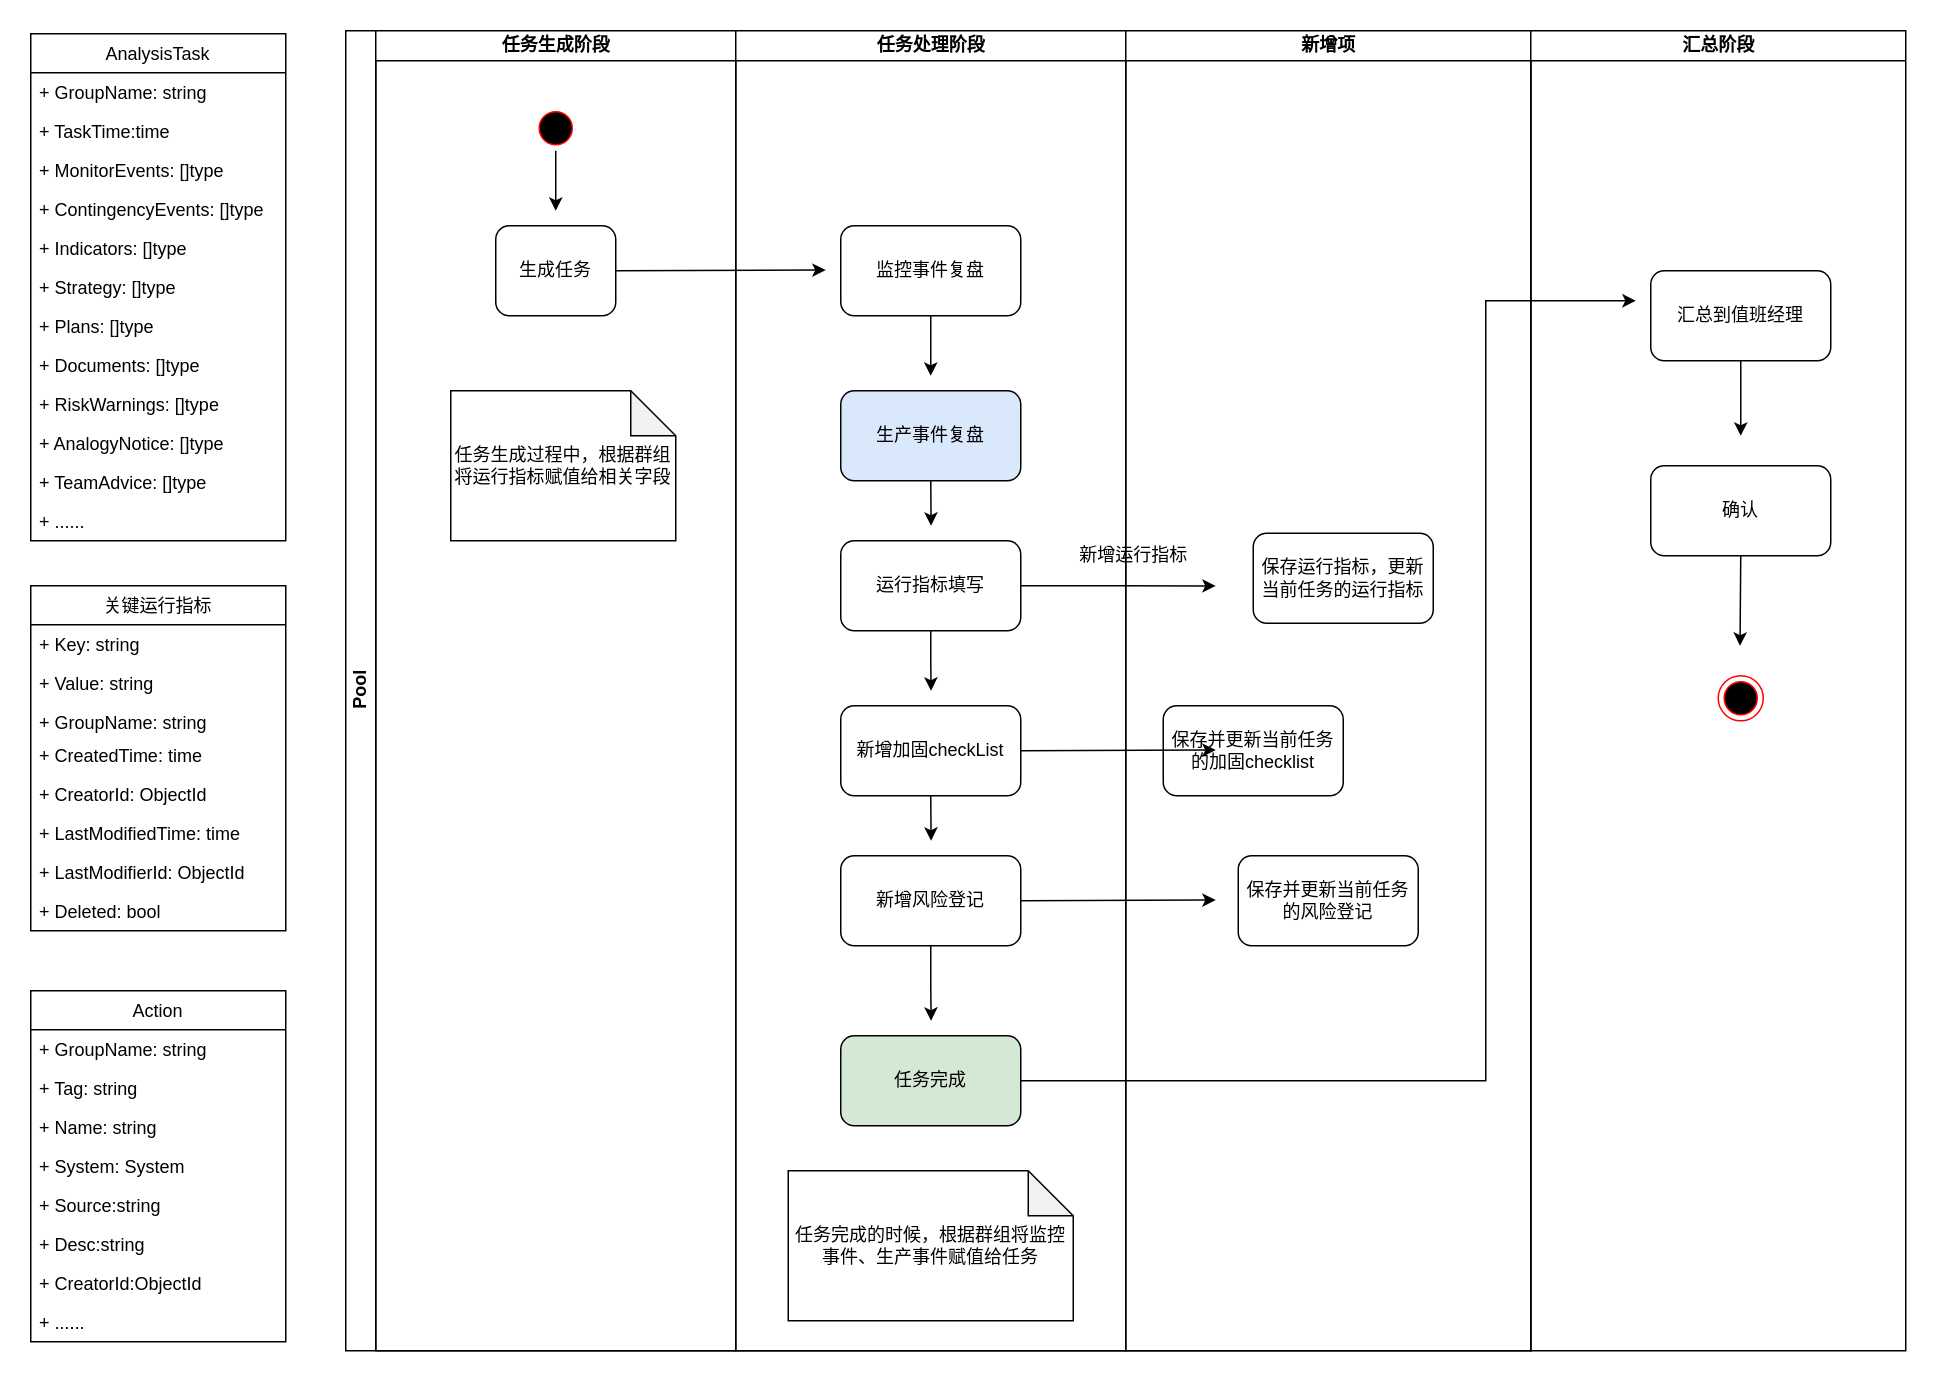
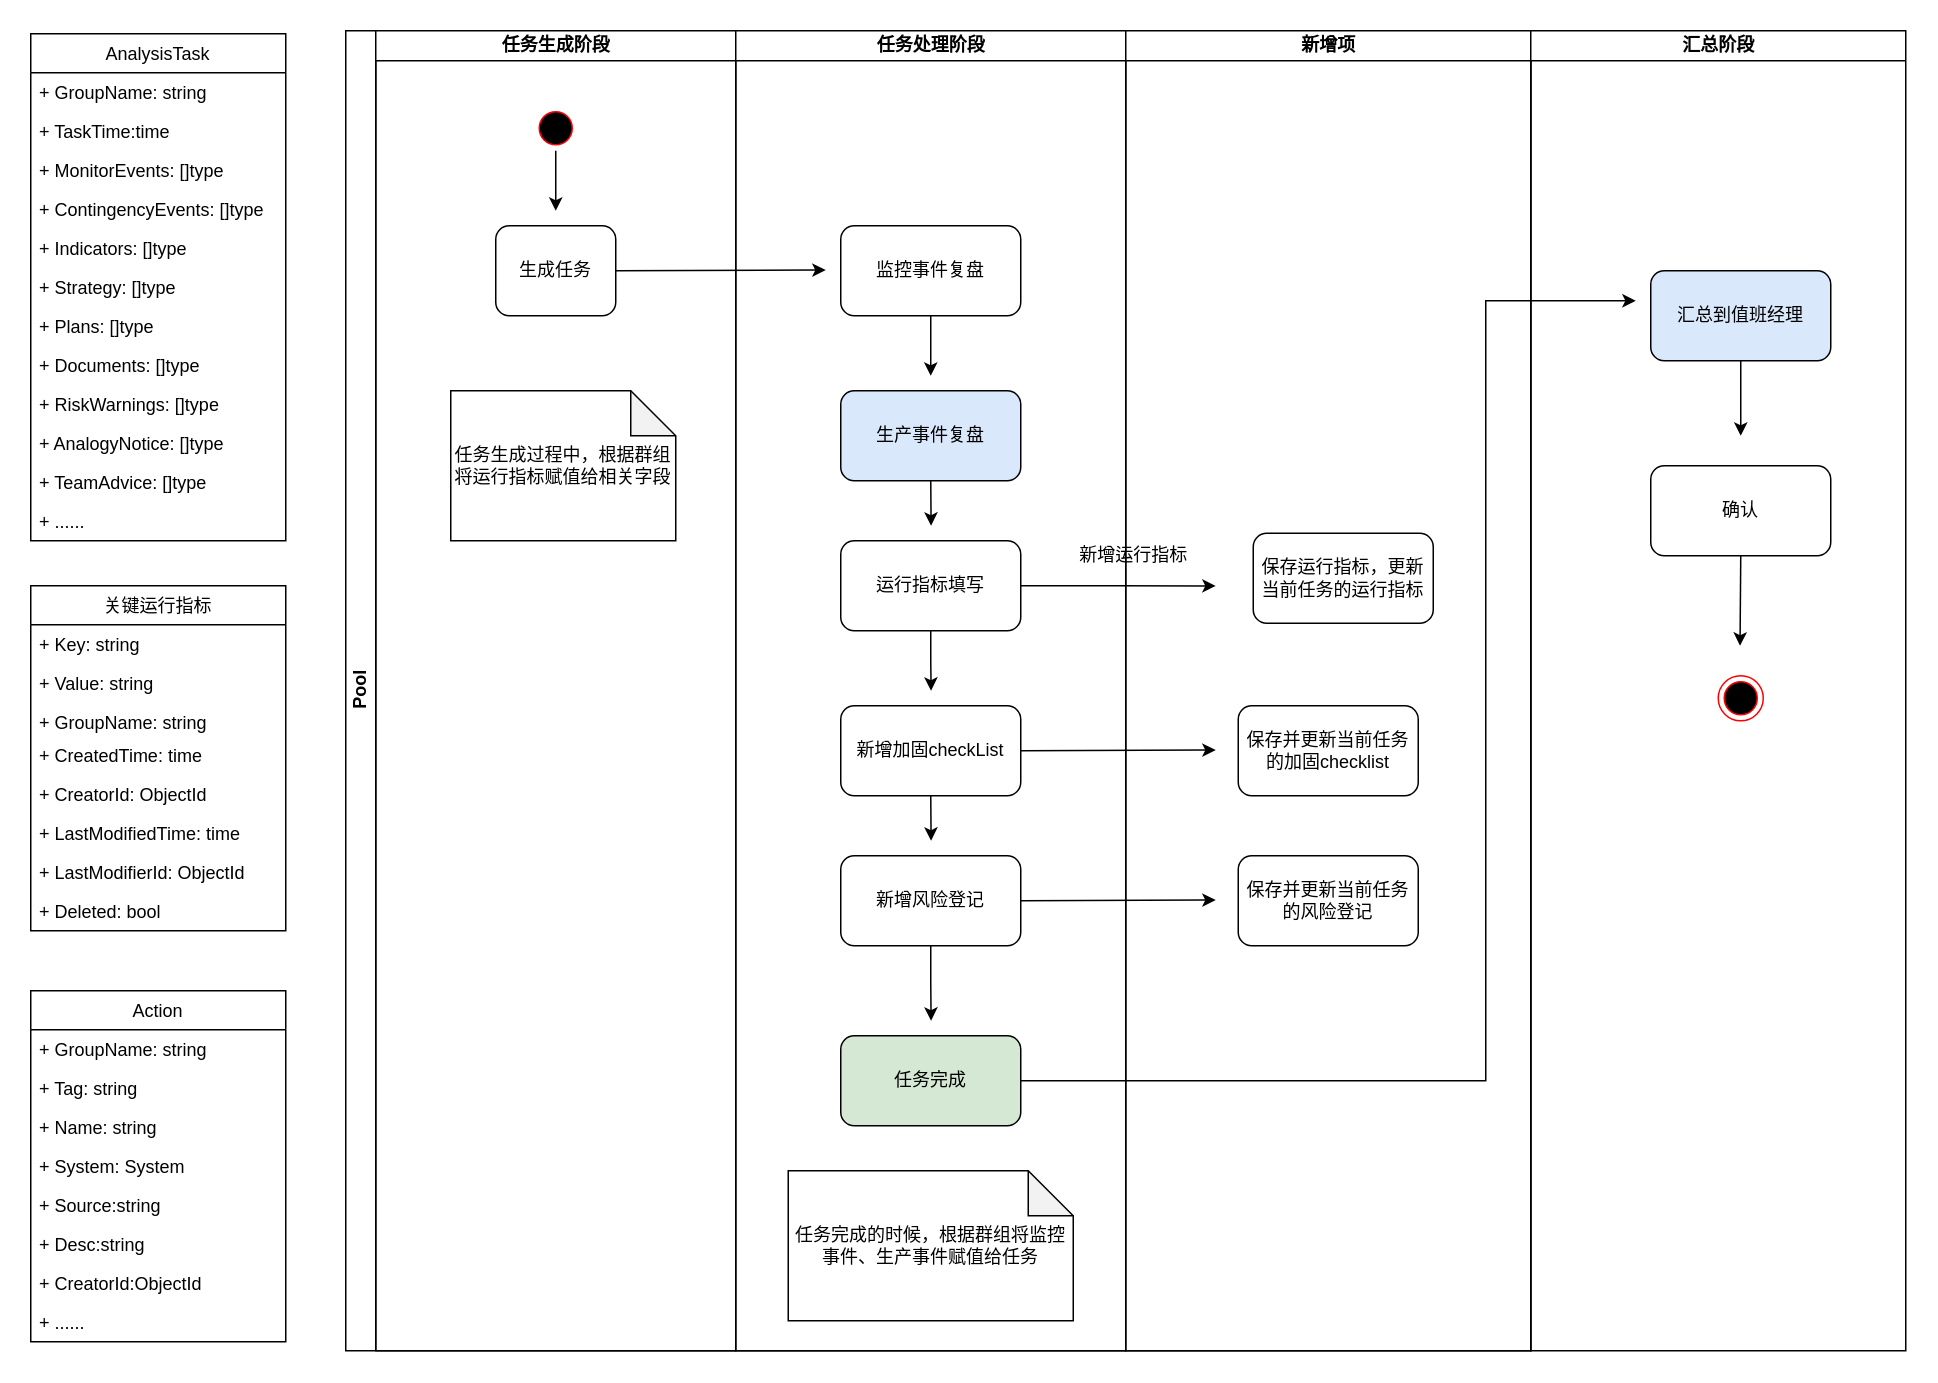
- <mxCell id="36" value="汇总到值班经理" style="rounded=1;whiteSpace=wrap;html=1;" vertex="1" parent="35"><mxGeometry x="80" y="160" width="120" height="60" as="geometry" /></mxCell>
+ <mxCell id="36" value="汇总到值班经理" style="rounded=1;whiteSpace=wrap;html=1;fillColor=#dae8fc;" vertex="1" parent="35"><mxGeometry x="80" y="160" width="120" height="60" as="geometry" /></mxCell>
- <mxCell id="32" value="保存并更新当前任务的加固checklist" style="rounded=1;whiteSpace=wrap;html=1;" vertex="1" parent="30"><mxGeometry x="25" y="450" width="120" height="60" as="geometry" /></mxCell>
+ <mxCell id="32" value="保存并更新当前任务的加固checklist" style="rounded=1;whiteSpace=wrap;html=1;" vertex="1" parent="30"><mxGeometry x="75" y="450" width="120" height="60" as="geometry" /></mxCell>
